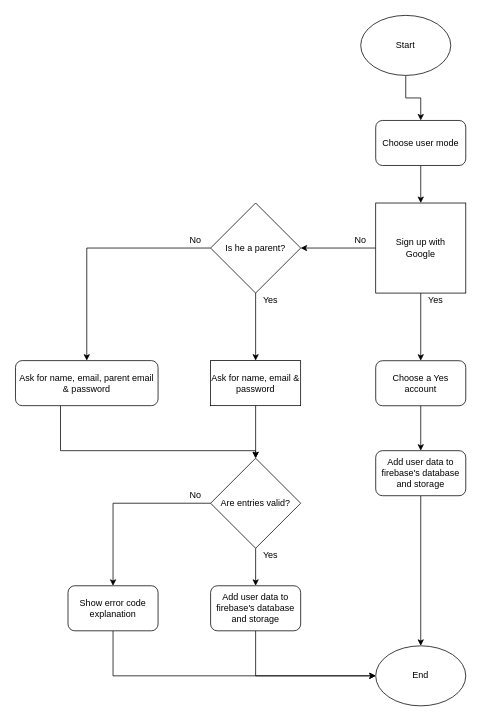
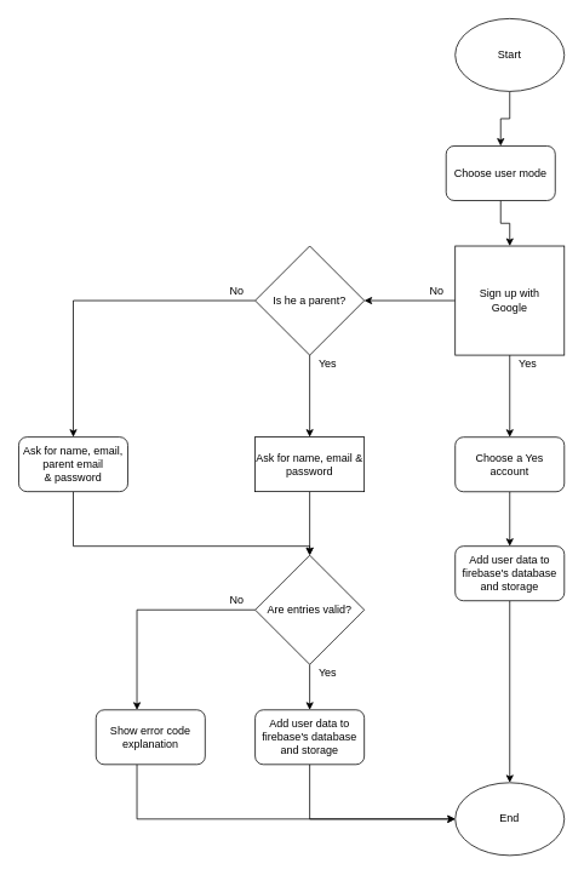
- <mxCell id="3" value="Start" style="ellipse;whiteSpace=wrap;html=1;" vertex="1" parent="1"><mxGeometry x="480" y="20" width="120" height="80" as="geometry" /></mxCell>
+ <mxCell id="3" value="Start" style="ellipse;whiteSpace=wrap;html=1;" vertex="1" parent="1"><mxGeometry x="500" y="20" width="120" height="80" as="geometry" /></mxCell>
- <mxCell id="5" value="Choose user mode" style="rounded=1;whiteSpace=wrap;html=1;" vertex="1" parent="1"><mxGeometry x="500" y="160" width="120" height="60" as="geometry" /></mxCell>
+ <mxCell id="5" value="Choose user mode" style="rounded=1;whiteSpace=wrap;html=1;" vertex="1" parent="1"><mxGeometry x="490" y="160" width="120" height="60" as="geometry" /></mxCell>
- <mxCell id="33" value="Ask for name, email, parent email&lt;br&gt;&amp;amp; password" style="rounded=1;whiteSpace=wrap;html=1;" vertex="1" parent="1"><mxGeometry x="20" y="480" width="190" height="60" as="geometry" /></mxCell>
+ <mxCell id="33" value="Ask for name, email, parent email&lt;br&gt;&amp;amp; password" style="rounded=1;whiteSpace=wrap;html=1;" vertex="1" parent="1"><mxGeometry x="20" y="480" width="120" height="60" as="geometry" /></mxCell>
- <mxCell id="22" value="Show error code explanation" style="rounded=1;whiteSpace=wrap;html=1;fontFamily=Helvetica;fontSize=12;fontColor=#000000;align=center;strokeColor=#000000;fillColor=#ffffff;" vertex="1" parent="1"><mxGeometry x="90" y="780" width="120" height="60" as="geometry" /></mxCell>
+ <mxCell id="22" value="Show error code explanation" style="rounded=1;whiteSpace=wrap;html=1;fontFamily=Helvetica;fontSize=12;fontColor=#000000;align=center;strokeColor=#000000;fillColor=#ffffff;" vertex="1" parent="1"><mxGeometry x="105" y="780" width="120" height="60" as="geometry" /></mxCell>
